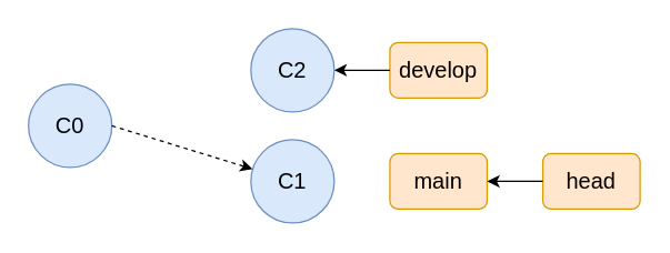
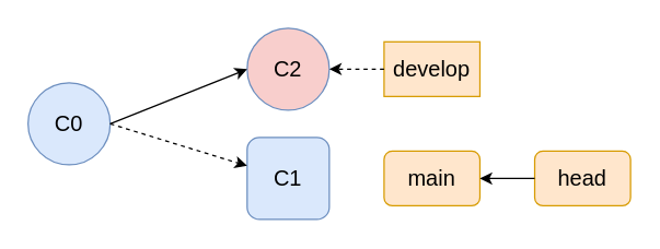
- <mxCell id="4" value="&lt;font style=&quot;font-size: 16px&quot;&gt;C2&lt;/font&gt;" style="ellipse;whiteSpace=wrap;html=1;fillColor=#dae8fc;strokeColor=#6c8ebf;" vertex="1" parent="1"><mxGeometry x="180" y="20" width="60" height="60" as="geometry" /></mxCell>
+ <mxCell id="4" value="&lt;font style=&quot;font-size: 16px&quot;&gt;C2&lt;/font&gt;" style="ellipse;whiteSpace=wrap;html=1;fillColor=#f8cecc;strokeColor=#6c8ebf;" vertex="1" parent="1"><mxGeometry x="180" y="20" width="60" height="60" as="geometry" /></mxCell>
- <mxCell id="11" value="" style="endArrow=classic;html=1;exitX=0;exitY=0.5;exitDx=0;exitDy=0;entryX=1;entryY=0.5;entryDx=0;entryDy=0;" edge="1" parent="1" source="10" target="4"><mxGeometry width="50" height="50" relative="1" as="geometry"><mxPoint x="170" y="130" as="sourcePoint" /><mxPoint x="160" y="280" as="targetPoint" /></mxGeometry></mxCell>
+ <mxCell id="11" value="" style="endArrow=classic;html=1;exitX=0;exitY=0.5;exitDx=0;exitDy=0;entryX=1;entryY=0.5;entryDx=0;entryDy=0;dashed=1;" edge="1" parent="1" source="10" target="4"><mxGeometry width="50" height="50" relative="1" as="geometry"><mxPoint x="170" y="130" as="sourcePoint" /><mxPoint x="160" y="280" as="targetPoint" /></mxGeometry></mxCell>
- <mxCell id="10" value="&lt;font style=&quot;font-size: 16px&quot;&gt;develop&lt;/font&gt;" style="rounded=1;whiteSpace=wrap;html=1;fillColor=#ffe6cc;strokeColor=#d79b00;" vertex="1" parent="1"><mxGeometry x="280" y="30" width="70" height="40" as="geometry" /></mxCell>
+ <mxCell id="10" value="&lt;font style=&quot;font-size: 16px&quot;&gt;develop&lt;/font&gt;" style="whiteSpace=wrap;html=1;fillColor=#ffe6cc;strokeColor=#d79b00;rounded=0;" vertex="1" parent="1"><mxGeometry x="280" y="30" width="70" height="40" as="geometry" /></mxCell>
+ <mxCell id="6" value="" style="endArrow=classic;html=1;entryX=0;entryY=0.5;entryDx=0;entryDy=0;exitX=1;exitY=0.5;exitDx=0;exitDy=0;" edge="1" parent="1" source="2" target="4"><mxGeometry width="50" height="50" relative="1" as="geometry"><mxPoint x="60" y="130" as="sourcePoint" /><mxPoint x="60" y="230" as="targetPoint" /></mxGeometry></mxCell>
- <mxCell id="3" value="&lt;font style=&quot;font-size: 16px&quot;&gt;C1&lt;/font&gt;" style="ellipse;whiteSpace=wrap;html=1;fillColor=#dae8fc;strokeColor=#6c8ebf;" vertex="1" parent="1"><mxGeometry x="180" y="100" width="60" height="60" as="geometry" /></mxCell>
+ <mxCell id="3" value="&lt;font style=&quot;font-size: 16px&quot;&gt;C1&lt;/font&gt;" style="whiteSpace=wrap;html=1;fillColor=#dae8fc;strokeColor=#6c8ebf;rounded=1;" vertex="1" parent="1"><mxGeometry x="180" y="100" width="60" height="60" as="geometry" /></mxCell>
